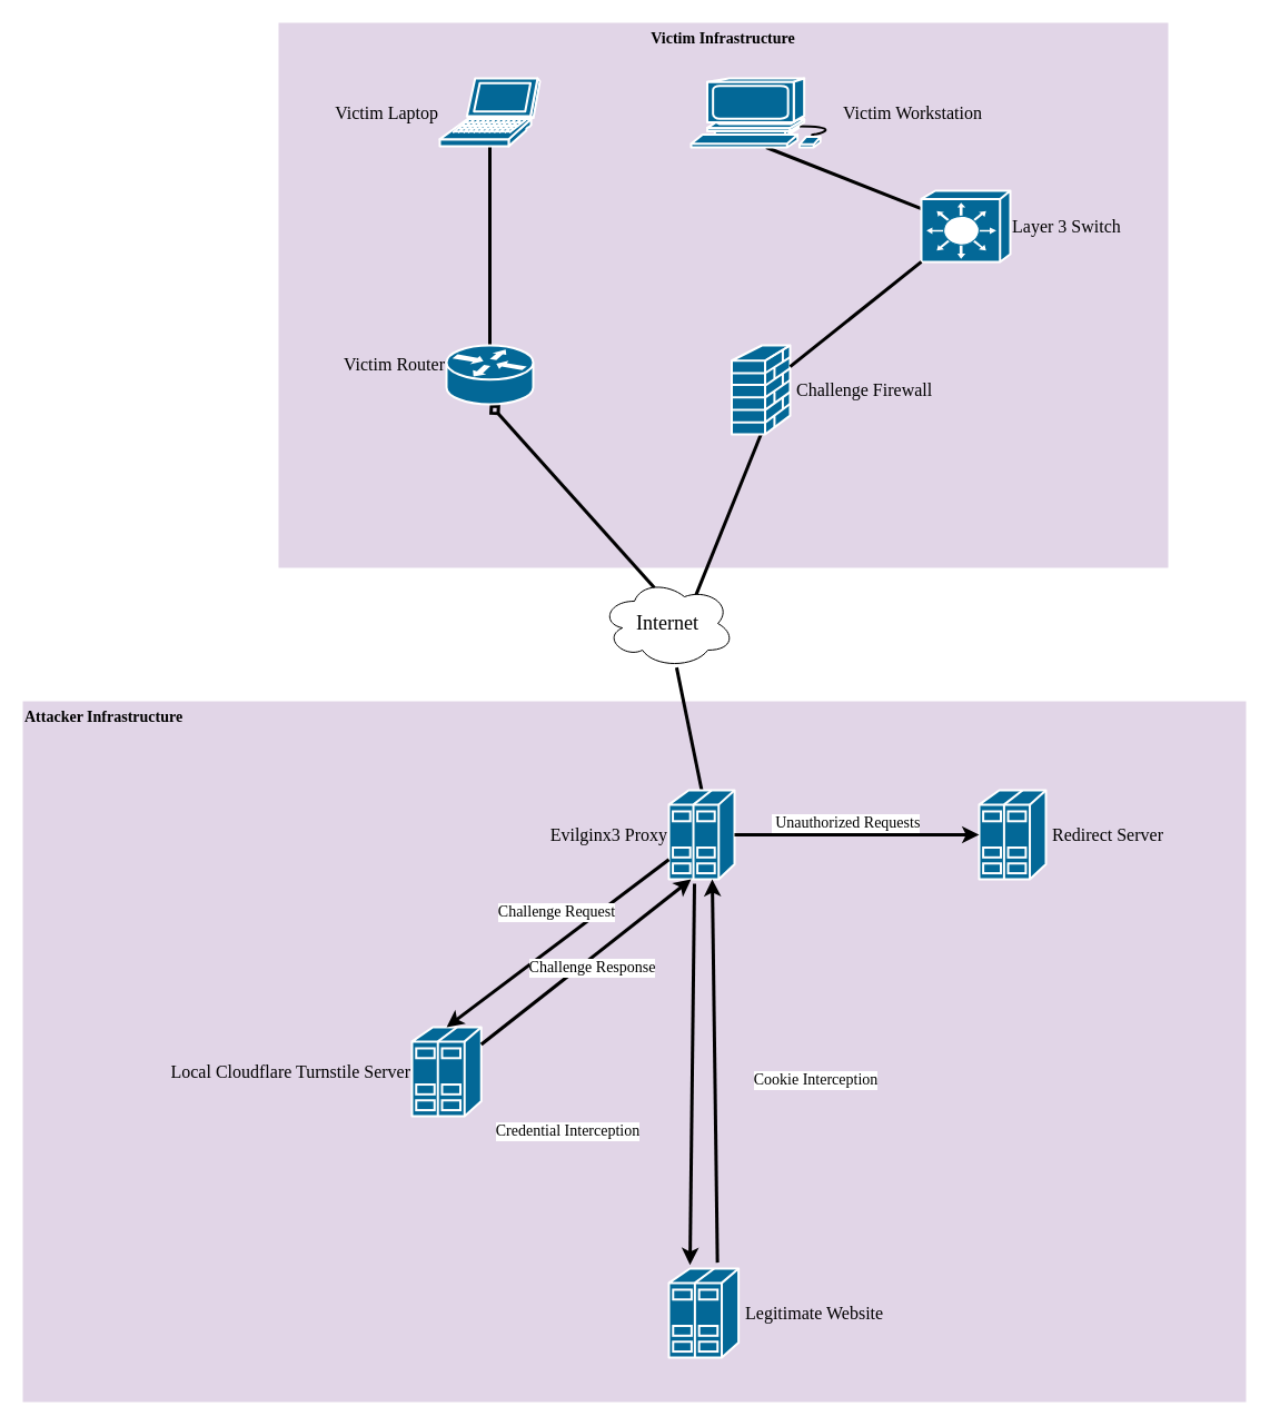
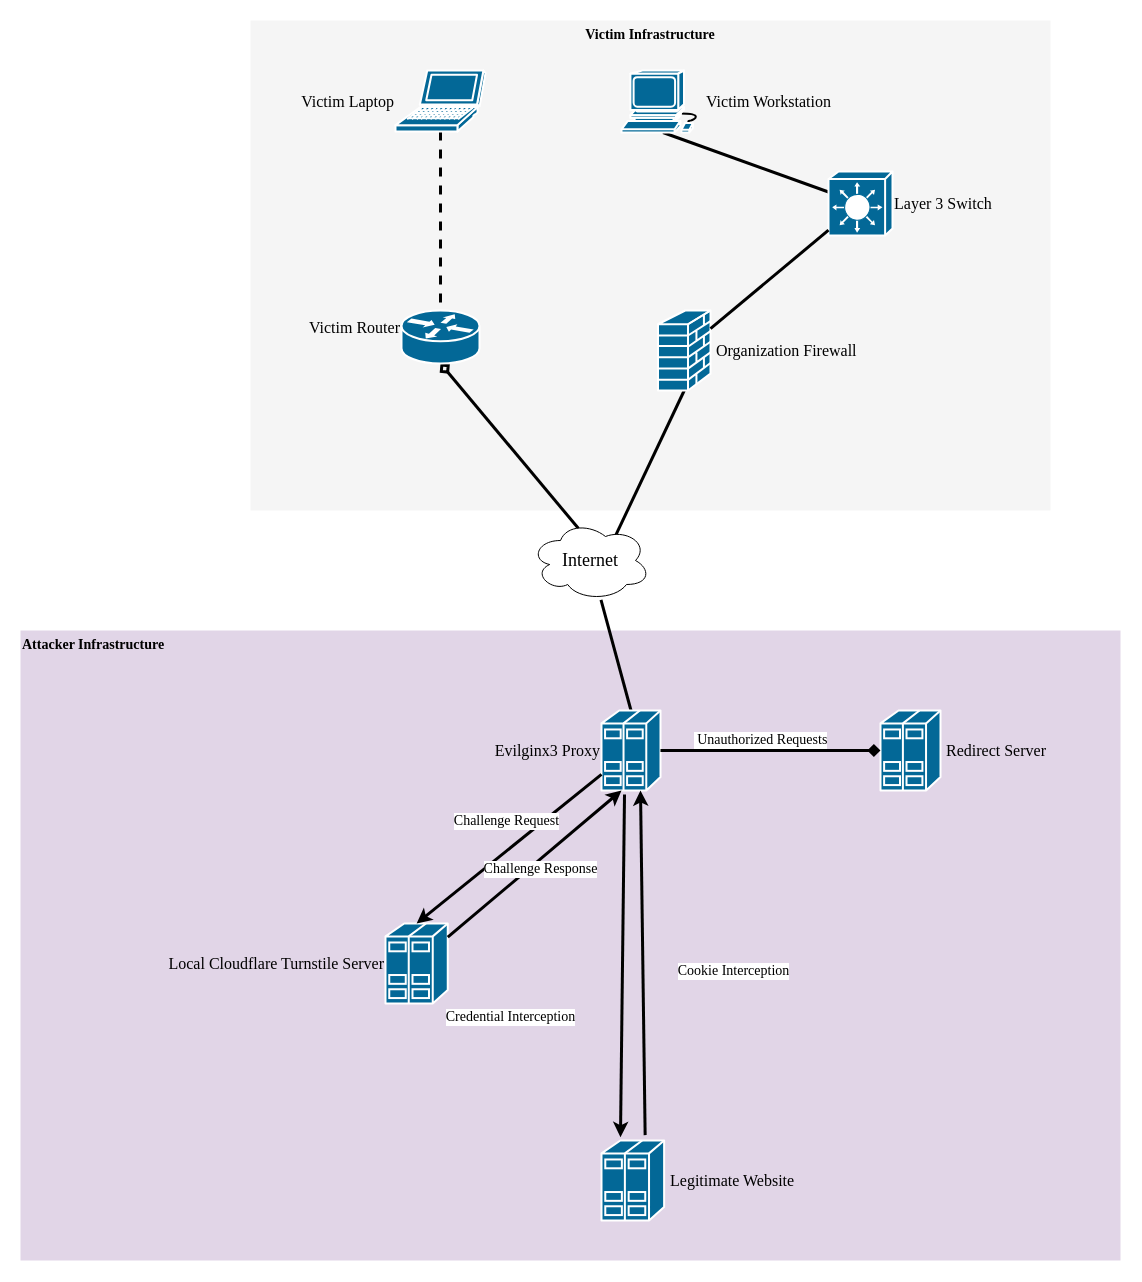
- <mxCell id="11" value="&lt;font style=&quot;font-size: 16px;&quot; face=&quot;Lucida Console&quot;&gt;Victim Workstation&lt;/font&gt;" style="shape=mxgraph.cisco.computers_and_peripherals.workstation;sketch=0;html=1;pointerEvents=1;dashed=0;fillColor=#036897;strokeColor=#ffffff;strokeWidth=2;verticalLabelPosition=middle;verticalAlign=middle;align=left;outlineConnect=0;labelPosition=right;fontSize=18;" parent="1" vertex="1"><mxGeometry x="621" y="70" width="135" height="62" as="geometry" /></mxCell>
+ <mxCell id="11" value="&lt;font style=&quot;font-size: 16px;&quot; face=&quot;Lucida Console&quot;&gt;Victim Workstation&lt;/font&gt;" style="shape=mxgraph.cisco.computers_and_peripherals.workstation;sketch=0;html=1;pointerEvents=1;dashed=0;fillColor=#036897;strokeColor=#ffffff;strokeWidth=2;verticalLabelPosition=middle;verticalAlign=middle;align=left;outlineConnect=0;labelPosition=right;fontSize=18;" parent="1" vertex="1"><mxGeometry x="621" y="70" width="83" height="62" as="geometry" /></mxCell>
- <mxCell id="13" value="&lt;font face=&quot;Lucida Console&quot; style=&quot;font-size: 16px;&quot;&gt;Layer 3 Switch&lt;/font&gt;" style="shape=mxgraph.cisco.switches.layer_3_switch;sketch=0;html=1;pointerEvents=1;dashed=0;fillColor=#036897;strokeColor=#ffffff;strokeWidth=2;verticalLabelPosition=middle;verticalAlign=middle;align=left;outlineConnect=0;fontSize=18;labelPosition=right;" parent="1" vertex="1"><mxGeometry x="828" y="171" width="80" height="64" as="geometry" /></mxCell>
+ <mxCell id="13" value="&lt;font face=&quot;Lucida Console&quot; style=&quot;font-size: 16px;&quot;&gt;Layer 3 Switch&lt;/font&gt;" style="shape=mxgraph.cisco.switches.layer_3_switch;sketch=0;html=1;pointerEvents=1;dashed=0;fillColor=#036897;strokeColor=#ffffff;strokeWidth=2;verticalLabelPosition=middle;verticalAlign=middle;align=left;outlineConnect=0;fontSize=18;labelPosition=right;" parent="1" vertex="1"><mxGeometry x="828" y="171" width="64" height="64" as="geometry" /></mxCell>
- <mxCell id="4" style="edgeStyle=none;html=1;labelBackgroundColor=none;startFill=0;endArrow=none;endFill=0;strokeWidth=3;fontFamily=Verdana;fontSize=12;entryX=0.5;entryY=0;entryDx=0;entryDy=0;entryPerimeter=0;" parent="1" source="12" target="15" edge="1"><mxGeometry relative="1" as="geometry"><mxPoint x="364" y="236.548" as="sourcePoint" /><mxPoint x="610" y="371.452" as="targetPoint" /></mxGeometry></mxCell>
+ <mxCell id="4" style="edgeStyle=none;html=1;labelBackgroundColor=none;startFill=0;endArrow=none;endFill=0;strokeWidth=3;fontFamily=Verdana;fontSize=12;entryX=0.5;entryY=0;entryDx=0;entryDy=0;entryPerimeter=0;dashed=1;" parent="1" source="12" target="15" edge="1"><mxGeometry relative="1" as="geometry"><mxPoint x="364" y="236.548" as="sourcePoint" /><mxPoint x="610" y="371.452" as="targetPoint" /></mxGeometry></mxCell>
- <mxCell id="2" value="&lt;font face=&quot;Lucida Console&quot;&gt;Victim Infrastructure&lt;/font&gt;" style="whiteSpace=wrap;html=1;rounded=0;shadow=0;comic=0;strokeWidth=1;fontFamily=Verdana;fontSize=14;fillColor=#e1d5e7;strokeColor=none;verticalAlign=top;fontStyle=1;" parent="1" vertex="1"><mxGeometry x="250" y="20" width="800" height="490" as="geometry" /></mxCell>
+ <mxCell id="2" value="&lt;font face=&quot;Lucida Console&quot;&gt;Victim Infrastructure&lt;/font&gt;" style="whiteSpace=wrap;html=1;rounded=0;shadow=0;comic=0;strokeWidth=1;fontFamily=Verdana;fontSize=14;fillColor=#f5f5f5;strokeColor=none;verticalAlign=top;fontStyle=1" parent="1" vertex="1"><mxGeometry x="250" y="20" width="800" height="490" as="geometry" /></mxCell>
- <mxCell id="10" value="&lt;font face=&quot;Lucida Console&quot; style=&quot;font-size: 16px;&quot;&gt;&amp;nbsp;Challenge Firewall&lt;/font&gt;" style="shape=mxgraph.cisco.security.firewall;sketch=0;html=1;pointerEvents=1;dashed=0;fillColor=#036897;strokeColor=#ffffff;strokeWidth=2;verticalLabelPosition=middle;verticalAlign=middle;align=left;outlineConnect=0;labelPosition=right;fontSize=18;" parent="1" vertex="1"><mxGeometry x="657.5" y="310" width="52.5" height="80" as="geometry" /></mxCell>
+ <mxCell id="10" value="&lt;font face=&quot;Lucida Console&quot; style=&quot;font-size: 16px;&quot;&gt;&amp;nbsp;Organization Firewall&lt;/font&gt;" style="shape=mxgraph.cisco.security.firewall;sketch=0;html=1;pointerEvents=1;dashed=0;fillColor=#036897;strokeColor=#ffffff;strokeWidth=2;verticalLabelPosition=middle;verticalAlign=middle;align=left;outlineConnect=0;labelPosition=right;fontSize=18;" parent="1" vertex="1"><mxGeometry x="657.5" y="310" width="52.5" height="80" as="geometry" /></mxCell>
- <mxCell id="9" value="Internet" style="ellipse;shape=cloud;whiteSpace=wrap;html=1;rounded=0;shadow=0;comic=0;strokeWidth=1;fontFamily=Verdana;fontSize=18;" parent="1" vertex="1"><mxGeometry x="540" y="520" width="120" height="80" as="geometry" /></mxCell>
+ <mxCell id="9" value="Internet" style="ellipse;shape=cloud;whiteSpace=wrap;html=1;rounded=0;shadow=0;comic=0;strokeWidth=1;fontFamily=Verdana;fontSize=18;" parent="1" vertex="1"><mxGeometry x="530" y="520" width="120" height="80" as="geometry" /></mxCell>
- <mxCell id="21" value="&lt;font style=&quot;font-size: 14px;&quot; face=&quot;Lucida Console&quot;&gt;&amp;nbsp;&lt;font style=&quot;font-size: 14px;&quot;&gt;Unauthorized Requests&lt;/font&gt;&lt;/font&gt;" style="endArrow=classic;html=1;rounded=0;arcSize=20;strokeWidth=3;exitX=1;exitY=0.5;exitDx=0;exitDy=0;exitPerimeter=0;" parent="1" source="16" target="17" edge="1"><mxGeometry x="-0.091" y="10" width="50" height="50" relative="1" as="geometry"><mxPoint x="663" y="740" as="sourcePoint" /><mxPoint x="670" y="870" as="targetPoint" /><mxPoint as="offset" /></mxGeometry></mxCell>
+ <mxCell id="21" value="&lt;font style=&quot;font-size: 14px;&quot; face=&quot;Lucida Console&quot;&gt;&amp;nbsp;&lt;font style=&quot;font-size: 14px;&quot;&gt;Unauthorized Requests&lt;/font&gt;&lt;/font&gt;" style="endArrow=diamond;html=1;rounded=0;arcSize=20;strokeWidth=3;exitX=1;exitY=0.5;exitDx=0;exitDy=0;exitPerimeter=0;" parent="1" source="16" target="17" edge="1"><mxGeometry x="-0.091" y="10" width="50" height="50" relative="1" as="geometry"><mxPoint x="663" y="740" as="sourcePoint" /><mxPoint x="670" y="870" as="targetPoint" /><mxPoint as="offset" /></mxGeometry></mxCell>
- <mxCell id="18" value="&lt;font style=&quot;font-size: 16px;&quot; face=&quot;Lucida Console&quot;&gt;&amp;nbsp;Local Cloudflare Turnstile Server&lt;/font&gt;" style="shape=mxgraph.cisco.servers.standard_host;sketch=0;html=1;pointerEvents=1;dashed=0;fillColor=#036897;strokeColor=#ffffff;strokeWidth=2;verticalLabelPosition=middle;verticalAlign=middle;align=right;outlineConnect=0;labelPosition=left;fontSize=18;" parent="1" vertex="1"><mxGeometry x="370" y="923" width="62.25" height="80" as="geometry" /></mxCell>
+ <mxCell id="18" value="&lt;font style=&quot;font-size: 16px;&quot; face=&quot;Lucida Console&quot;&gt;&amp;nbsp;Local Cloudflare Turnstile Server&lt;/font&gt;" style="shape=mxgraph.cisco.servers.standard_host;sketch=0;html=1;pointerEvents=1;dashed=0;fillColor=#036897;strokeColor=#ffffff;strokeWidth=2;verticalLabelPosition=middle;verticalAlign=middle;align=right;outlineConnect=0;labelPosition=left;fontSize=18;" parent="1" vertex="1"><mxGeometry x="385" y="923" width="62.25" height="80" as="geometry" /></mxCell>
